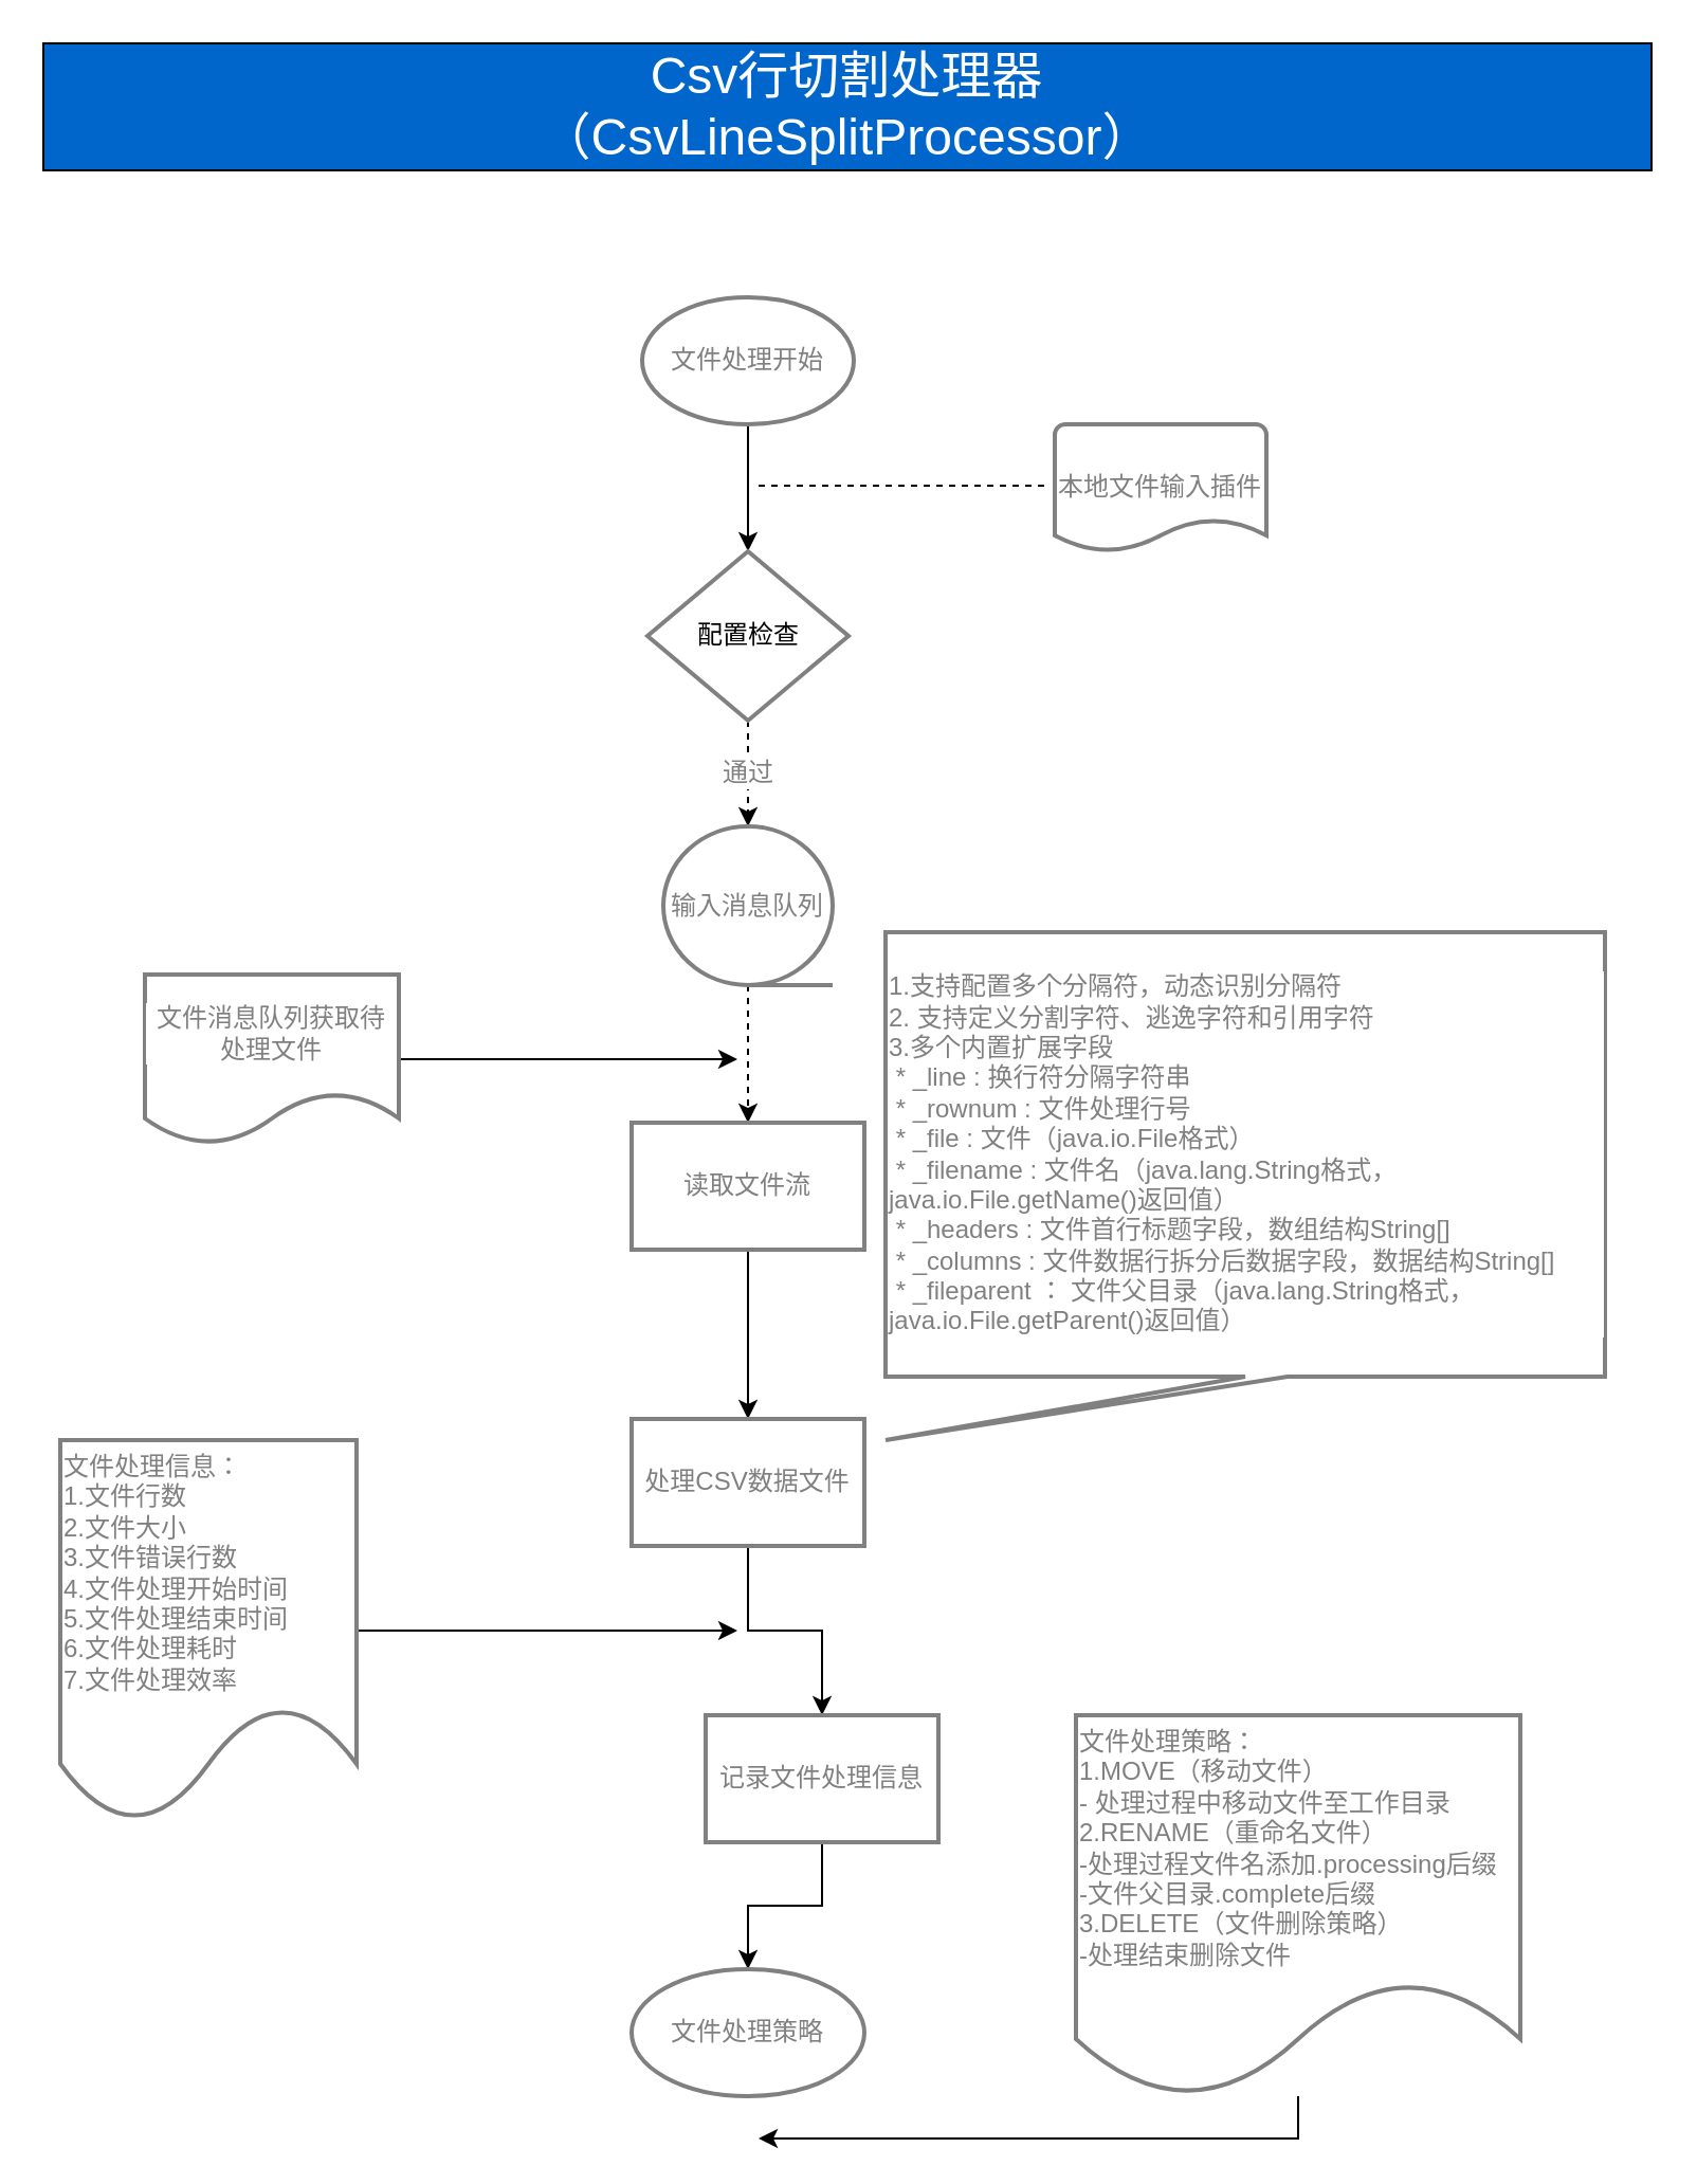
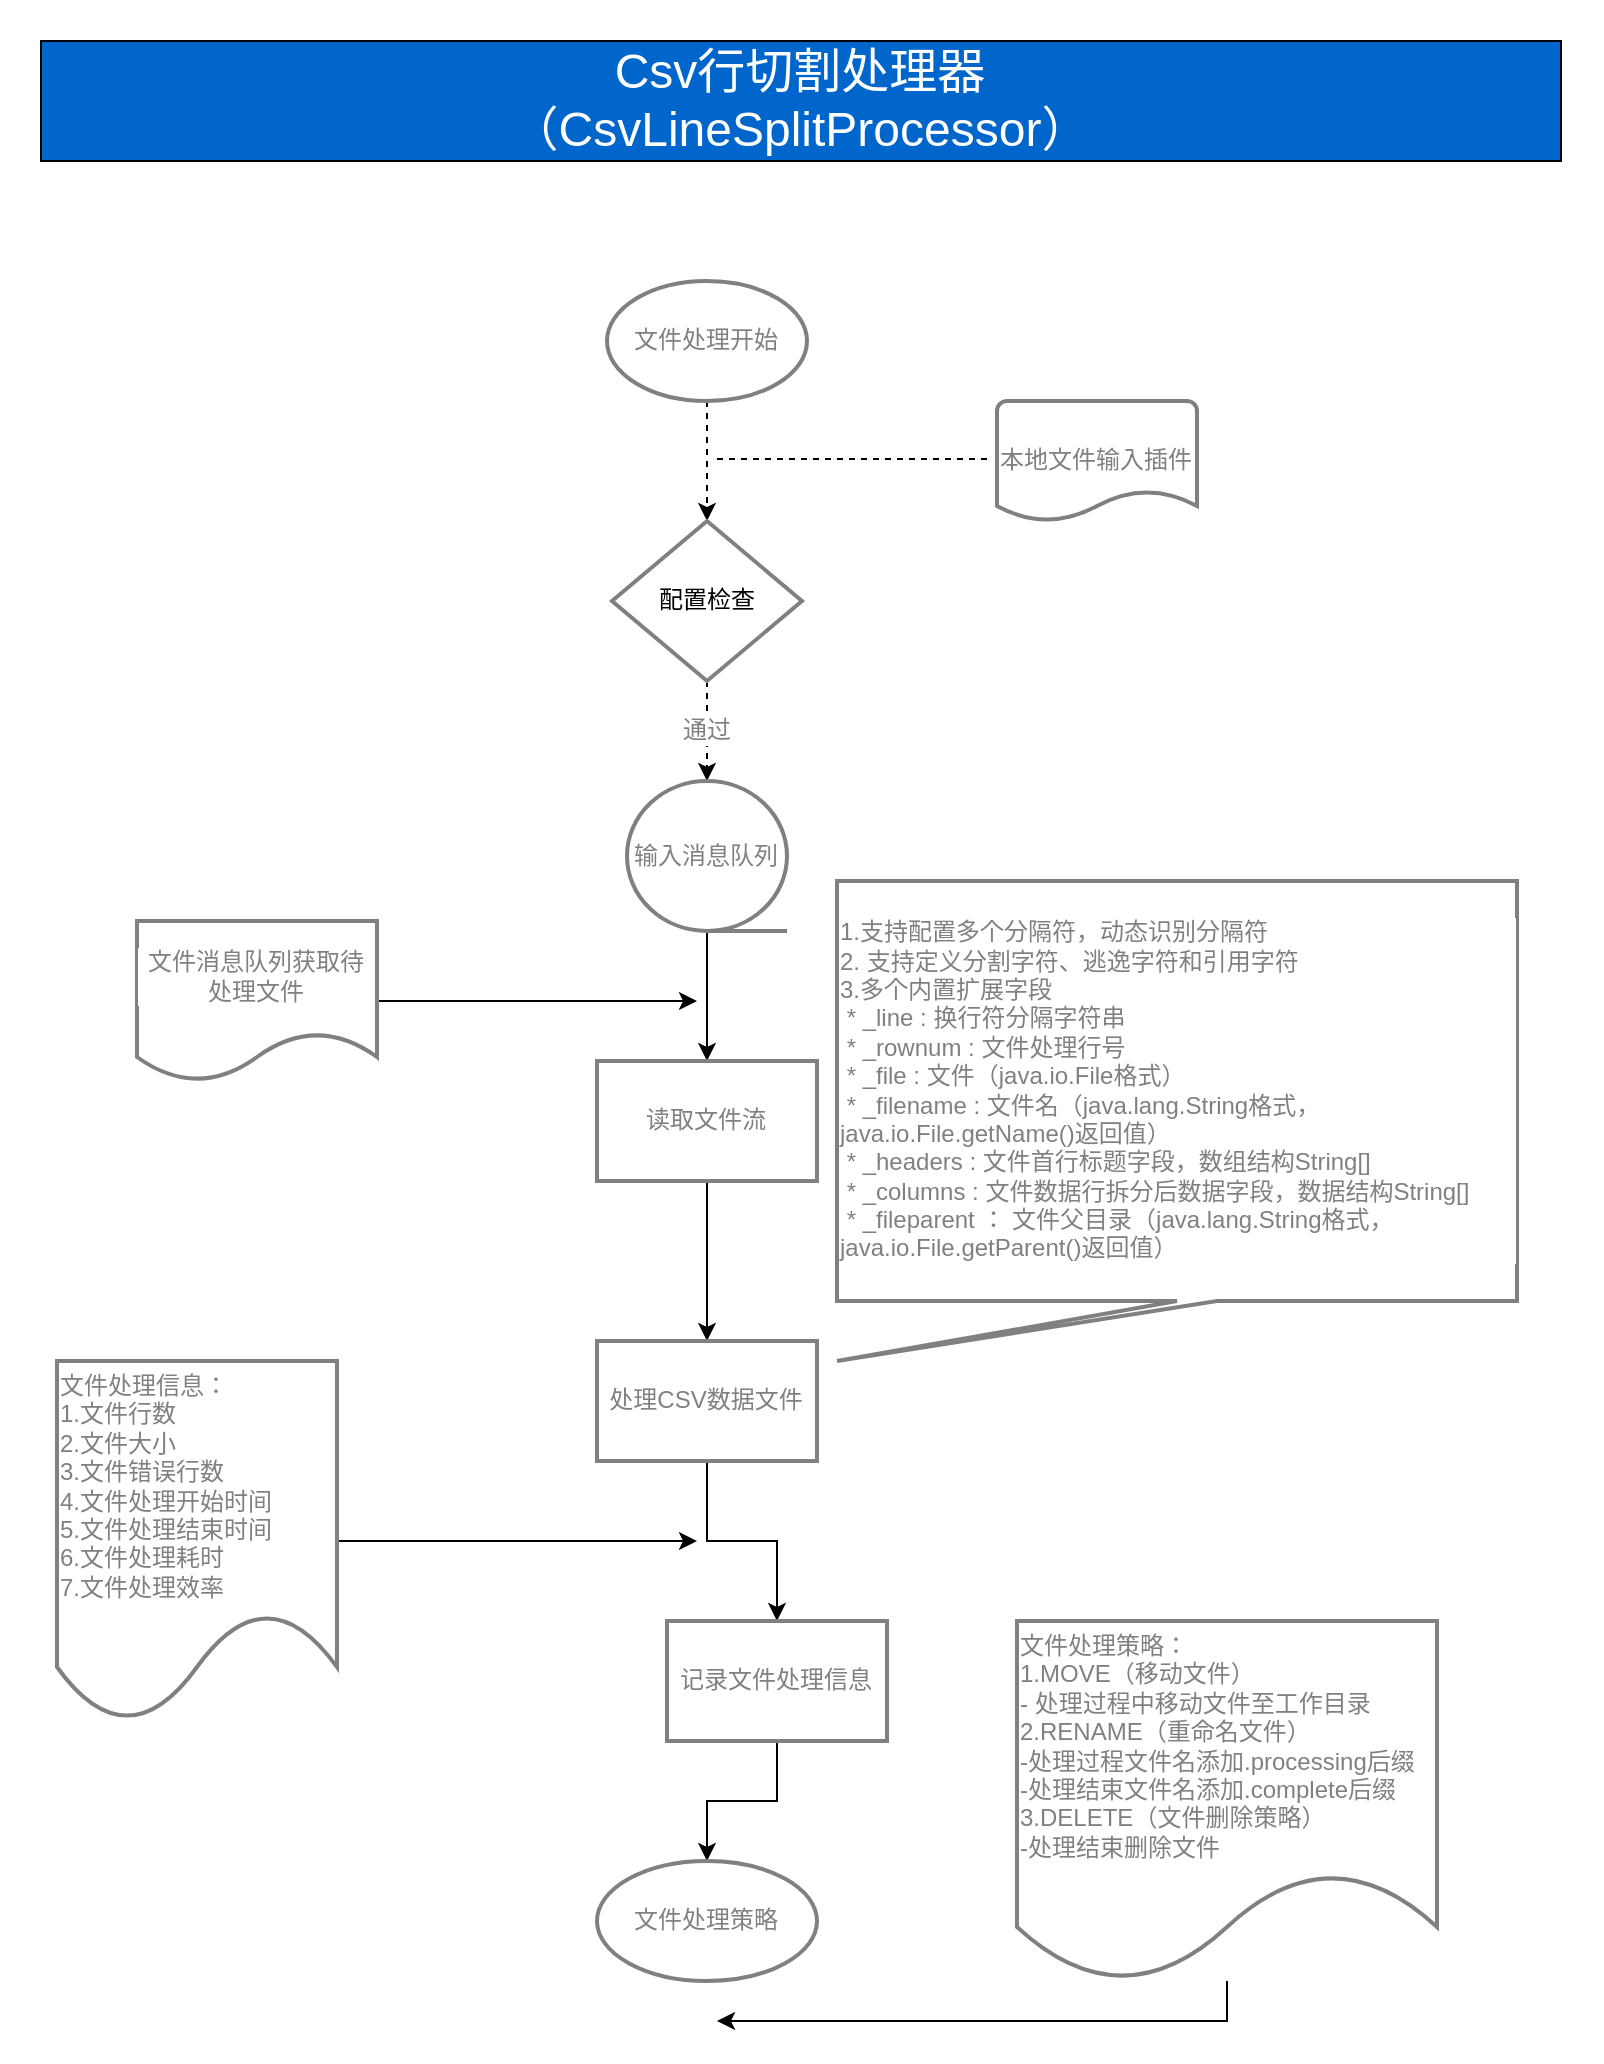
- <mxCell id="3" value="" style="edgeStyle=orthogonalEdgeStyle;rounded=0;orthogonalLoop=1;jettySize=auto;html=1;fontSize=12;fontColor=#808080;" parent="1" source="4" target="6" edge="1"><mxGeometry relative="1" as="geometry" /></mxCell>
+ <mxCell id="3" value="" style="edgeStyle=orthogonalEdgeStyle;rounded=0;orthogonalLoop=1;jettySize=auto;html=1;fontSize=12;fontColor=#808080;dashed=1;" parent="1" source="4" target="6" edge="1"><mxGeometry relative="1" as="geometry" /></mxCell>
- <mxCell id="9" value="" style="edgeStyle=orthogonalEdgeStyle;rounded=0;orthogonalLoop=1;jettySize=auto;html=1;fontSize=12;fontColor=#808080;exitX=0.5;exitY=1;exitDx=0;exitDy=0;exitPerimeter=0;dashed=1;" parent="1" source="17" target="11" edge="1"><mxGeometry relative="1" as="geometry"><mxPoint x="353" y="450" as="sourcePoint" /></mxGeometry></mxCell>
+ <mxCell id="9" value="" style="edgeStyle=orthogonalEdgeStyle;rounded=0;orthogonalLoop=1;jettySize=auto;html=1;fontSize=12;fontColor=#808080;exitX=0.5;exitY=1;exitDx=0;exitDy=0;exitPerimeter=0;" parent="1" source="17" target="11" edge="1"><mxGeometry relative="1" as="geometry"><mxPoint x="353" y="450" as="sourcePoint" /></mxGeometry></mxCell>
- <mxCell id="24" value="文件处理策略：&lt;br&gt;1.MOVE（移动文件）&lt;br&gt;-&amp;nbsp;处理过程中移动文件至工作目录&lt;br&gt;2.RENAME（重命名文件）&lt;br&gt;-处理过程文件名添加.processing后缀&lt;br&gt;-文件父目录.complete后缀&lt;br&gt;3.DELETE（文件删除策略）&lt;br&gt;-处理结束删除文件" style="shape=document;whiteSpace=wrap;html=1;boundedLbl=1;labelBackgroundColor=#FFFFFF;strokeColor=#808080;strokeWidth=2;fillColor=#FFFFFF;fontColor=#808080;align=left;" parent="1" vertex="1"><mxGeometry x="508" y="810" width="210" height="180" as="geometry" /></mxCell>
+ <mxCell id="24" value="文件处理策略：&lt;br&gt;1.MOVE（移动文件）&lt;br&gt;-&amp;nbsp;处理过程中移动文件至工作目录&lt;br&gt;2.RENAME（重命名文件）&lt;br&gt;-处理过程文件名添加.processing后缀&lt;br&gt;-处理结束文件名添加.complete后缀&lt;br&gt;3.DELETE（文件删除策略）&lt;br&gt;-处理结束删除文件" style="shape=document;whiteSpace=wrap;html=1;boundedLbl=1;labelBackgroundColor=#FFFFFF;strokeColor=#808080;strokeWidth=2;fillColor=#FFFFFF;fontColor=#808080;align=left;" parent="1" vertex="1"><mxGeometry x="508" y="810" width="210" height="180" as="geometry" /></mxCell>
